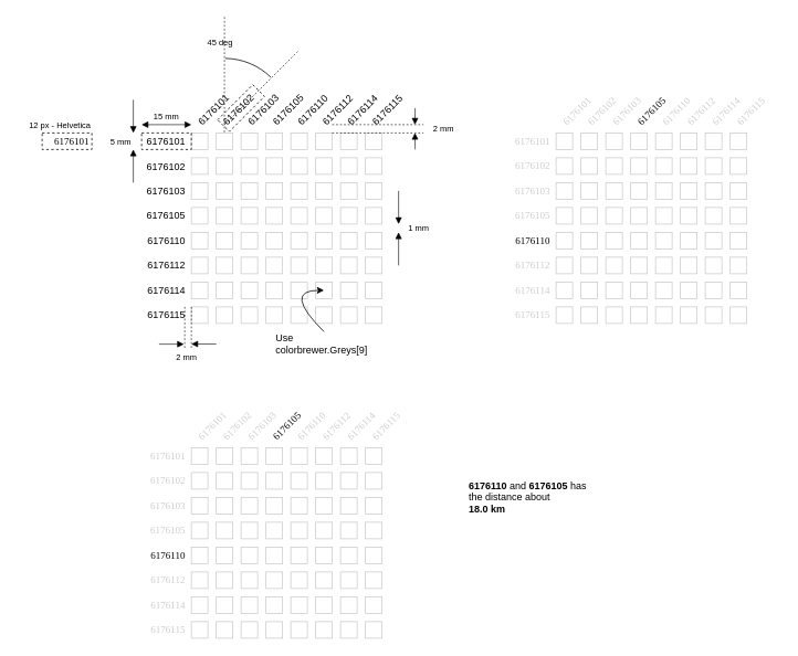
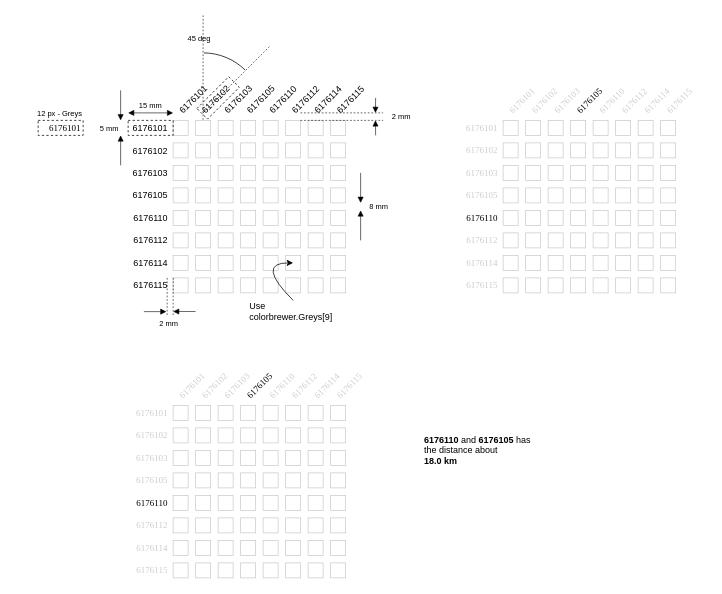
- <mxCell id="89" value="&lt;font style=&quot;font-size: 10px;&quot;&gt;12 px - Helvetica&lt;/font&gt;" style="text;html=1;align=right;verticalAlign=middle;rounded=0;" vertex="1" parent="1"><mxGeometry x="20" y="140" width="90" height="20" as="geometry" /></mxCell>
+ <mxCell id="89" value="&lt;font style=&quot;font-size: 10px;&quot;&gt;12 px - Greys&lt;/font&gt;" style="text;html=1;align=right;verticalAlign=middle;rounded=0;" vertex="1" parent="1"><mxGeometry x="20" y="140" width="90" height="20" as="geometry" /></mxCell>
- <mxCell id="97" value="&lt;span style=&quot;font-size: 10px;&quot;&gt;1 mm&lt;/span&gt;" style="text;html=1;align=left;verticalAlign=middle;rounded=0;" vertex="1" parent="1"><mxGeometry x="490" y="260" width="30" height="30" as="geometry" /></mxCell>
+ <mxCell id="97" value="&lt;span style=&quot;font-size: 10px;&quot;&gt;8 mm&lt;/span&gt;" style="text;html=1;align=left;verticalAlign=middle;rounded=0;" vertex="1" parent="1"><mxGeometry x="490" y="260" width="30" height="30" as="geometry" /></mxCell>
